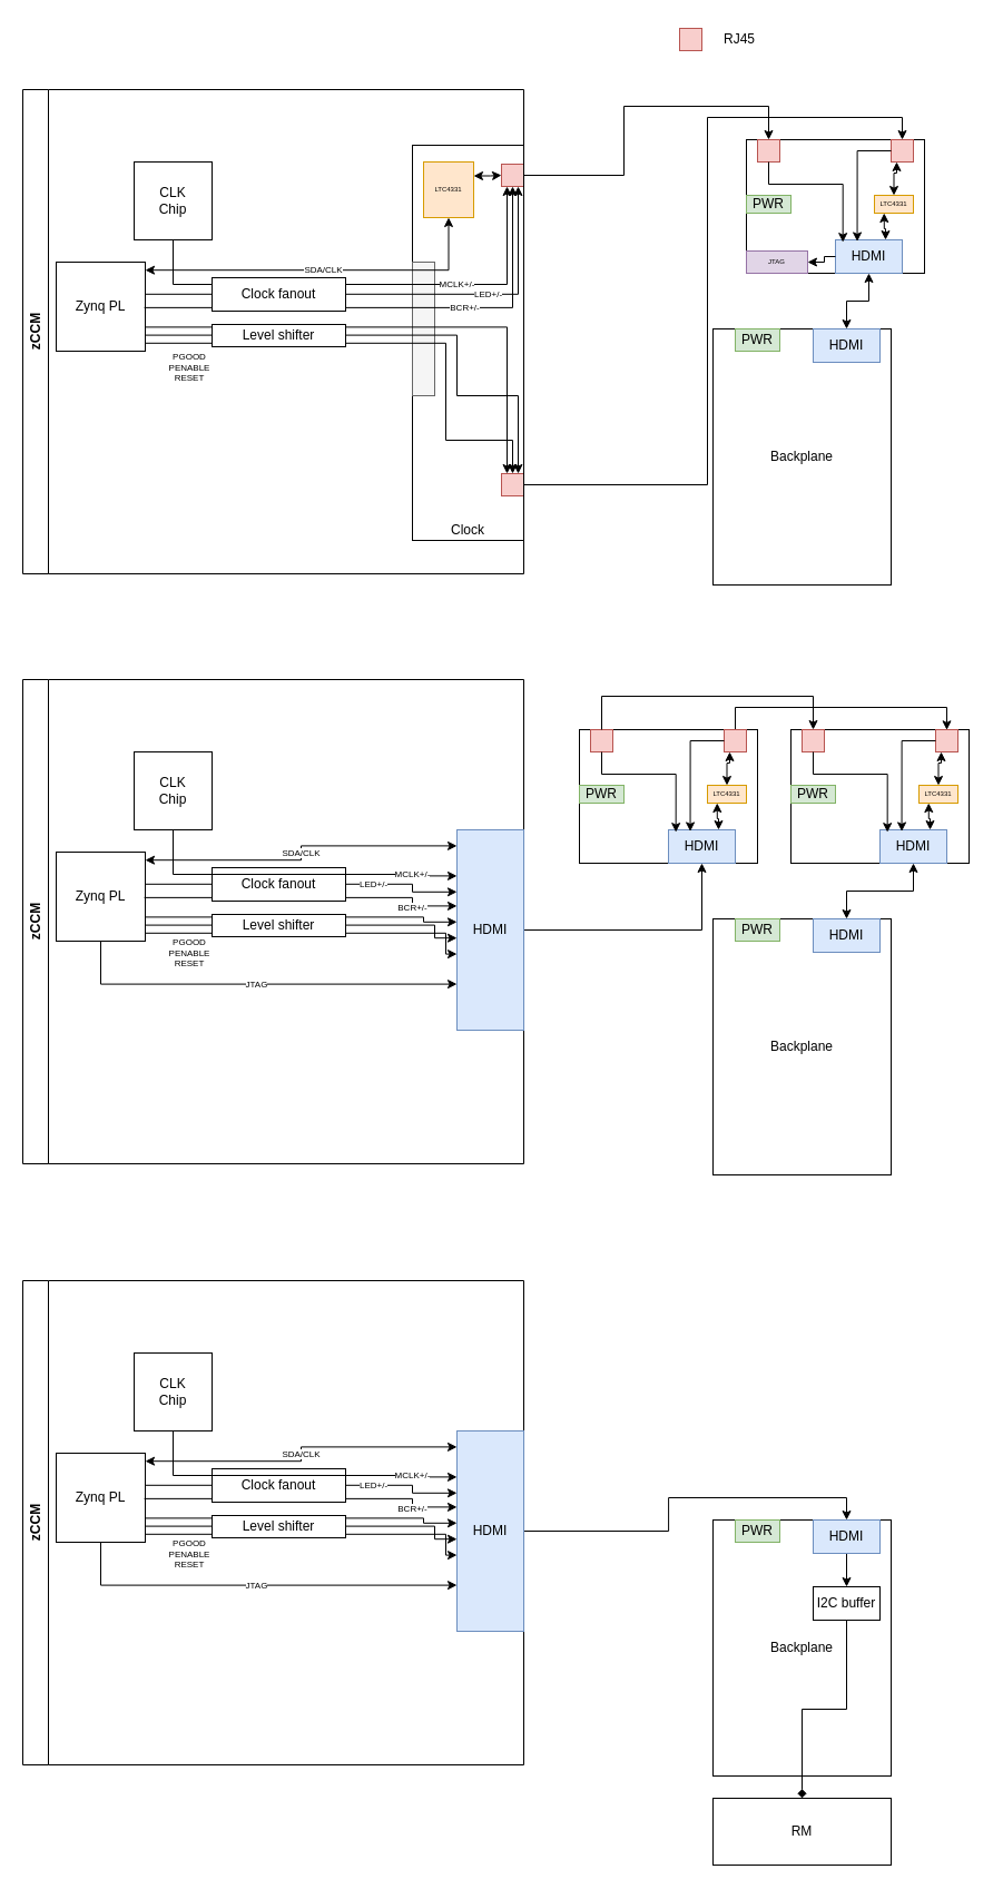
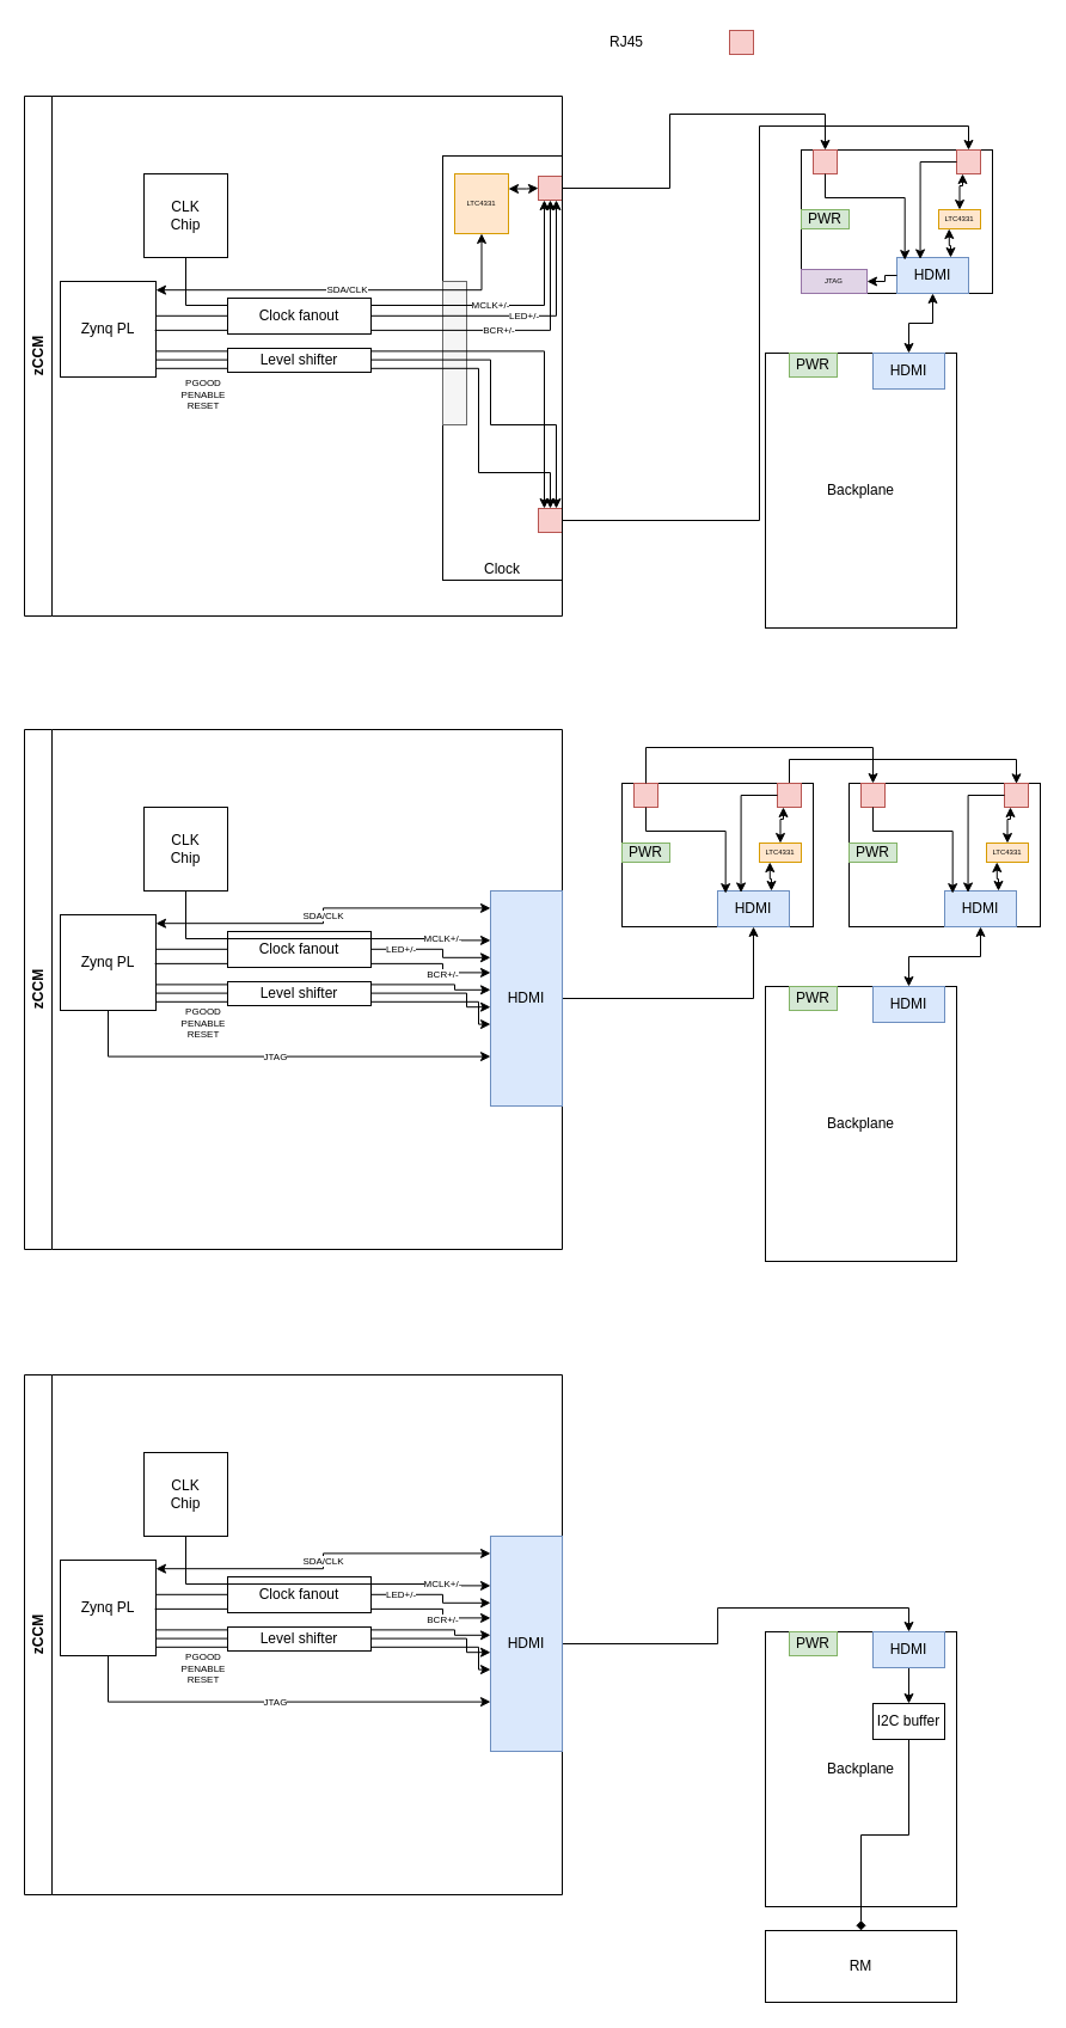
- <mxCell id="113" value="RJ45" style="text;html=1;strokeColor=none;fillColor=none;align=center;verticalAlign=middle;whiteSpace=wrap;rounded=0;" vertex="1" parent="1"><mxGeometry x="634" y="20" width="60" height="30" as="geometry" /></mxCell>
+ <mxCell id="113" value="RJ45" style="text;html=1;strokeColor=none;fillColor=none;align=center;verticalAlign=middle;whiteSpace=wrap;rounded=0;" vertex="1" parent="1"><mxGeometry x="494" y="20" width="60" height="30" as="geometry" /></mxCell>
